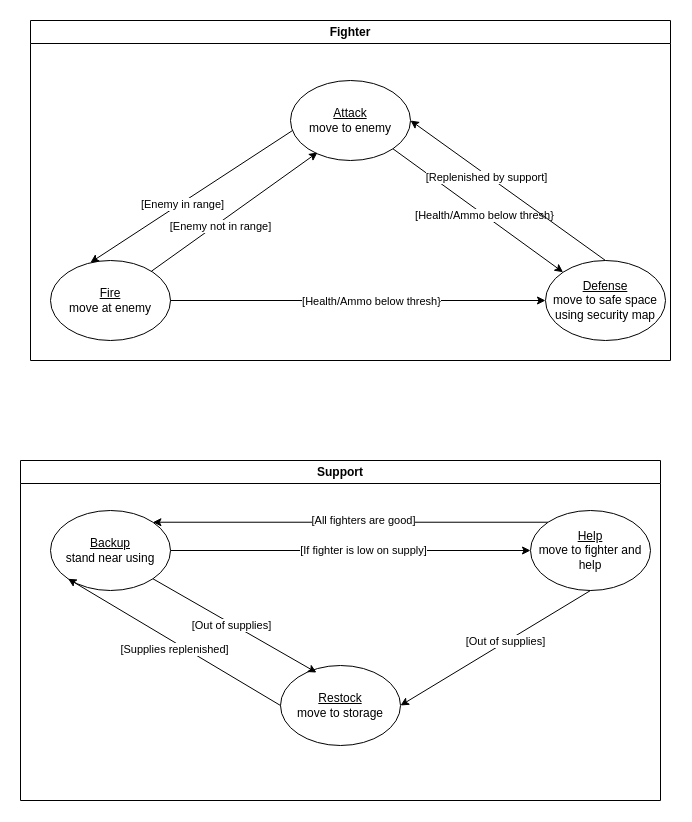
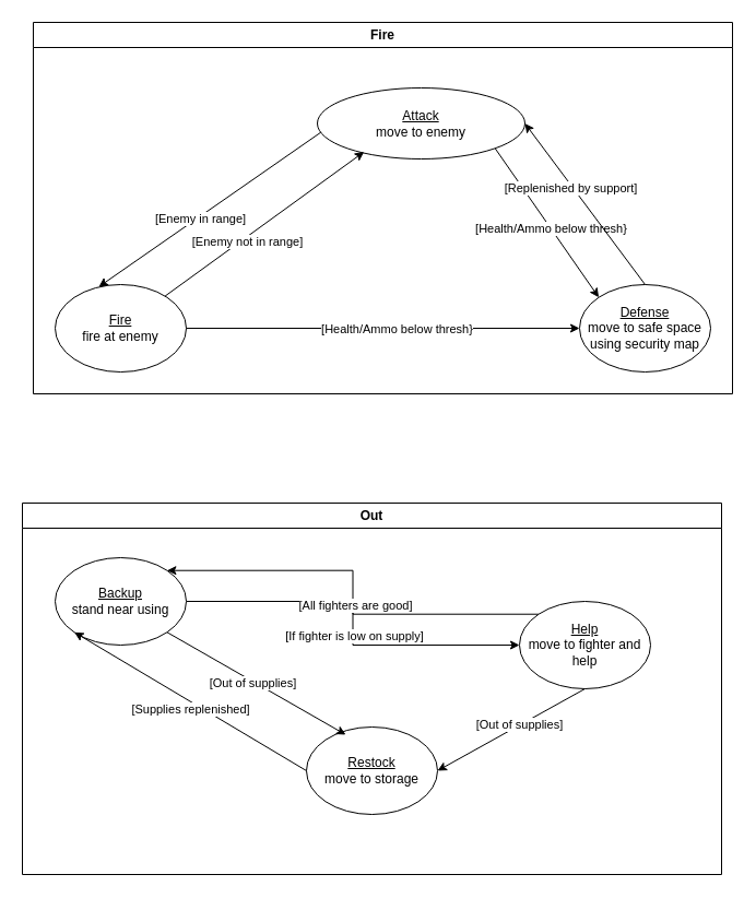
- <mxCell id="29" value="Fighter" style="swimlane;whiteSpace=wrap;html=1;" vertex="1" parent="1"><mxGeometry x="30" y="20" width="640" height="340" as="geometry" /></mxCell>
+ <mxCell id="29" value="Fire" style="swimlane;whiteSpace=wrap;html=1;" vertex="1" parent="1"><mxGeometry x="30" y="20" width="640" height="340" as="geometry" /></mxCell>
- <mxCell id="2" value="&lt;u&gt;Attack&lt;/u&gt;&lt;div&gt;move to enemy&lt;/div&gt;" style="ellipse;whiteSpace=wrap;html=1;" vertex="1" parent="1"><mxGeometry x="290" y="80" width="120" height="80" as="geometry" /></mxCell>
+ <mxCell id="2" value="&lt;u&gt;Attack&lt;/u&gt;&lt;div&gt;move to enemy&lt;/div&gt;" style="ellipse;whiteSpace=wrap;html=1;" vertex="1" parent="1"><mxGeometry x="290" y="80" width="190" height="65" as="geometry" /></mxCell>
- <mxCell id="3" value="&lt;u&gt;Fire&lt;/u&gt;&lt;div&gt;move at enemy&lt;/div&gt;" style="ellipse;whiteSpace=wrap;html=1;" vertex="1" parent="1"><mxGeometry x="50" y="260" width="120" height="80" as="geometry" /></mxCell>
+ <mxCell id="3" value="&lt;u&gt;Fire&lt;/u&gt;&lt;div&gt;fire at enemy&lt;/div&gt;" style="ellipse;whiteSpace=wrap;html=1;" vertex="1" parent="1"><mxGeometry x="50" y="260" width="120" height="80" as="geometry" /></mxCell>
- <mxCell id="4" value="&lt;u&gt;Defense&lt;/u&gt;&lt;div&gt;move to safe space&lt;/div&gt;&lt;div&gt;using security map&lt;/div&gt;" style="ellipse;whiteSpace=wrap;html=1;" vertex="1" parent="1"><mxGeometry x="545" y="260" width="120" height="80" as="geometry" /></mxCell>
+ <mxCell id="4" value="&lt;u&gt;Defense&lt;/u&gt;&lt;div&gt;move to safe space&lt;/div&gt;&lt;div&gt;using security map&lt;/div&gt;" style="ellipse;whiteSpace=wrap;html=1;" vertex="1" parent="1"><mxGeometry x="530" y="260" width="120" height="80" as="geometry" /></mxCell>
- <mxCell id="30" value="Support" style="swimlane;whiteSpace=wrap;html=1;" vertex="1" parent="1"><mxGeometry x="20" y="460" width="640" height="340" as="geometry" /></mxCell>
+ <mxCell id="30" value="Out" style="swimlane;whiteSpace=wrap;html=1;" vertex="1" parent="1"><mxGeometry x="20" y="460" width="640" height="340" as="geometry" /></mxCell>
- <mxCell id="20" value="&lt;u&gt;Help&lt;/u&gt;&lt;div&gt;move to fighter and help&lt;/div&gt;" style="ellipse;whiteSpace=wrap;html=1;" vertex="1" parent="1"><mxGeometry x="530" y="510" width="120" height="80" as="geometry" /></mxCell>
+ <mxCell id="20" value="&lt;u&gt;Help&lt;/u&gt;&lt;div&gt;move to fighter and help&lt;/div&gt;" style="ellipse;whiteSpace=wrap;html=1;" vertex="1" parent="1"><mxGeometry x="475" y="550" width="120" height="80" as="geometry" /></mxCell>
